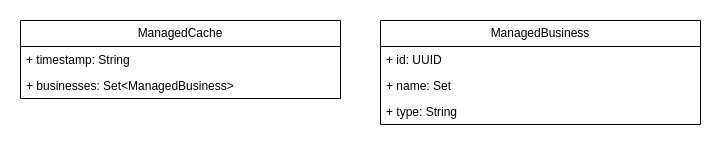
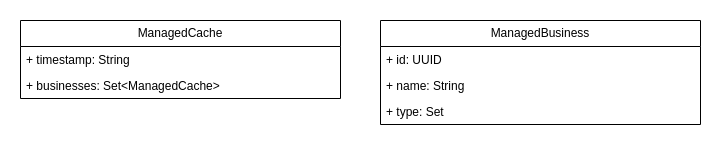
- <mxCell id="4" value="+ businesses: Set&amp;lt;ManagedBusiness&amp;gt;" style="text;strokeColor=none;fillColor=none;align=left;verticalAlign=top;spacingLeft=4;spacingRight=4;overflow=hidden;rotatable=0;points=[[0,0.5],[1,0.5]];portConstraint=eastwest;whiteSpace=wrap;html=1;" vertex="1" parent="2"><mxGeometry y="52" width="320" height="26" as="geometry" /></mxCell>
+ <mxCell id="4" value="+ businesses: Set&amp;lt;ManagedCache&amp;gt;" style="text;strokeColor=none;fillColor=none;align=left;verticalAlign=top;spacingLeft=4;spacingRight=4;overflow=hidden;rotatable=0;points=[[0,0.5],[1,0.5]];portConstraint=eastwest;whiteSpace=wrap;html=1;" vertex="1" parent="2"><mxGeometry y="52" width="320" height="26" as="geometry" /></mxCell>
- <mxCell id="7" value="+ name: Set" style="text;strokeColor=none;fillColor=none;align=left;verticalAlign=top;spacingLeft=4;spacingRight=4;overflow=hidden;rotatable=0;points=[[0,0.5],[1,0.5]];portConstraint=eastwest;whiteSpace=wrap;html=1;" vertex="1" parent="5"><mxGeometry y="52" width="320" height="26" as="geometry" /></mxCell>
+ <mxCell id="7" value="+ name: String" style="text;strokeColor=none;fillColor=none;align=left;verticalAlign=top;spacingLeft=4;spacingRight=4;overflow=hidden;rotatable=0;points=[[0,0.5],[1,0.5]];portConstraint=eastwest;whiteSpace=wrap;html=1;" vertex="1" parent="5"><mxGeometry y="52" width="320" height="26" as="geometry" /></mxCell>
- <mxCell id="8" value="+ type: String" style="text;strokeColor=none;fillColor=none;align=left;verticalAlign=top;spacingLeft=4;spacingRight=4;overflow=hidden;rotatable=0;points=[[0,0.5],[1,0.5]];portConstraint=eastwest;whiteSpace=wrap;html=1;" vertex="1" parent="5"><mxGeometry y="78" width="320" height="26" as="geometry" /></mxCell>
+ <mxCell id="8" value="+ type: Set" style="text;strokeColor=none;fillColor=none;align=left;verticalAlign=top;spacingLeft=4;spacingRight=4;overflow=hidden;rotatable=0;points=[[0,0.5],[1,0.5]];portConstraint=eastwest;whiteSpace=wrap;html=1;" vertex="1" parent="5"><mxGeometry y="78" width="320" height="26" as="geometry" /></mxCell>
